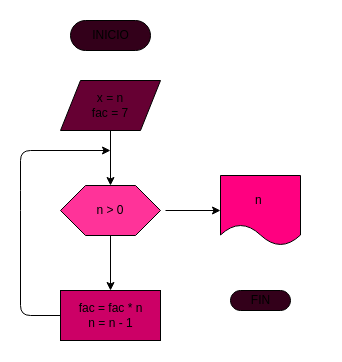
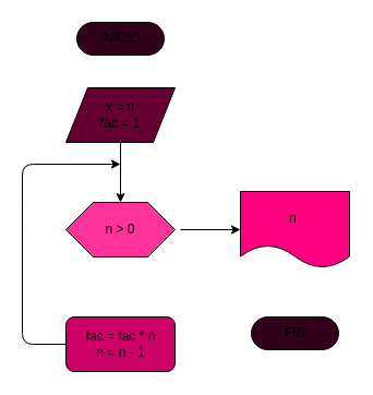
- <mxCell id="4" value="x = n&lt;br&gt;fac = 7" style="shape=parallelogram;perimeter=parallelogramPerimeter;whiteSpace=wrap;html=1;dashed=0;fillColor=#660033;" parent="1" vertex="1"><mxGeometry x="60" y="80" width="100" height="50" as="geometry" /></mxCell>
+ <mxCell id="4" value="x = n&lt;br&gt;fac = 1" style="shape=parallelogram;perimeter=parallelogramPerimeter;whiteSpace=wrap;html=1;dashed=0;fillColor=#660033;" parent="1" vertex="1"><mxGeometry x="60" y="80" width="100" height="50" as="geometry" /></mxCell>
- <mxCell id="9" value="n&amp;nbsp;" style="shape=document;whiteSpace=wrap;html=1;boundedLbl=1;dashed=0;flipH=1;fillColor=#FF0080;" parent="1" vertex="1"><mxGeometry x="220" y="175" width="80" height="70" as="geometry" /></mxCell>
+ <mxCell id="9" value="n&amp;nbsp;" style="shape=document;whiteSpace=wrap;html=1;boundedLbl=1;dashed=0;flipH=1;fillColor=#FF0080;" parent="1" vertex="1"><mxGeometry x="220" y="175" width="100" height="70" as="geometry" /></mxCell>
- <mxCell id="5" value="" style="edgeStyle=none;html=1;exitX=0.5;exitY=1;exitDx=0;exitDy=0;" parent="1" source="11" target="8" edge="1"><mxGeometry relative="1" as="geometry"><mxPoint x="110" y="250" as="sourcePoint" /></mxGeometry></mxCell>
- <mxCell id="10" value="FIN" style="html=1;dashed=0;whitespace=wrap;shape=mxgraph.dfd.start;fillColor=#33001A;" parent="1" vertex="1"><mxGeometry x="230" y="290" width="60" height="20" as="geometry" /></mxCell>
+ <mxCell id="10" value="FIN" style="html=1;dashed=0;whitespace=wrap;shape=mxgraph.dfd.start;fillColor=#33001A;" parent="1" vertex="1"><mxGeometry x="230" y="290" width="80" height="30" as="geometry" /></mxCell>
- <mxCell id="8" value="fac = fac * n&lt;br&gt;n = n - 1" style="html=1;dashed=0;whitespace=wrap;fillColor=#CC0066;" parent="1" vertex="1"><mxGeometry x="60" y="290" width="100" height="50" as="geometry" /></mxCell>
+ <mxCell id="8" value="fac = fac * n&lt;br&gt;n = n - 1" style="html=1;dashed=0;whitespace=wrap;fillColor=#CC0066;rounded=1;" parent="1" vertex="1"><mxGeometry x="60" y="290" width="100" height="50" as="geometry" /></mxCell>
